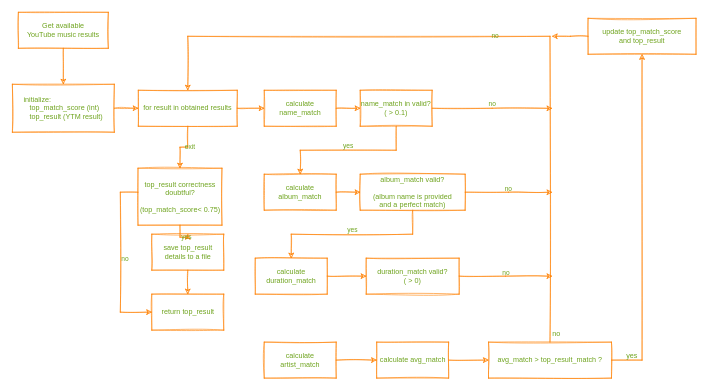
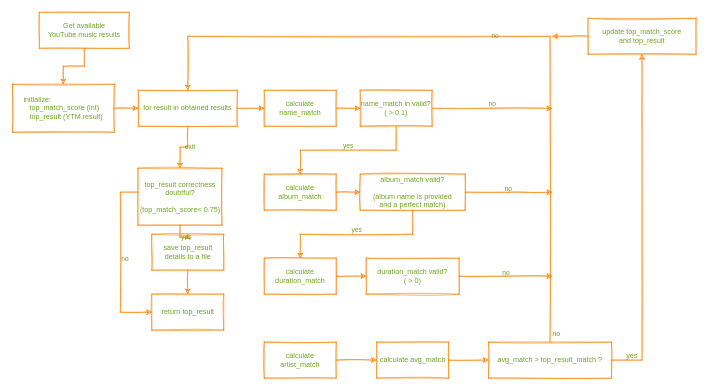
- <mxCell id="5" value="Get available&lt;br&gt;YouTube music results" style="whiteSpace=wrap;html=1;sketch=1;fillOpacity=0;labelBackgroundColor=none;strokeColor=#FF8000;strokeOpacity=100;fontColor=#6EA31D;" parent="1" vertex="1"><mxGeometry x="30" y="20" width="150" height="60" as="geometry" /></mxCell>
+ <mxCell id="5" value="Get available&lt;br&gt;YouTube music results" style="whiteSpace=wrap;html=1;sketch=1;fillOpacity=0;labelBackgroundColor=none;strokeColor=#FF8000;strokeOpacity=100;fontColor=#6EA31D;" parent="1" vertex="1"><mxGeometry x="65" y="20" width="150" height="60" as="geometry" /></mxCell>
- <mxCell id="20" value="calculate duration_match" style="whiteSpace=wrap;html=1;sketch=1;fillOpacity=0;labelBackgroundColor=none;strokeColor=#FF8000;strokeOpacity=100;fontColor=#6EA31D;" parent="1" vertex="1"><mxGeometry x="425" y="430" width="120" height="60" as="geometry" /></mxCell>
+ <mxCell id="20" value="calculate duration_match" style="whiteSpace=wrap;html=1;sketch=1;fillOpacity=0;labelBackgroundColor=none;strokeColor=#FF8000;strokeOpacity=100;fontColor=#6EA31D;" parent="1" vertex="1"><mxGeometry x="440" y="430" width="120" height="60" as="geometry" /></mxCell>
